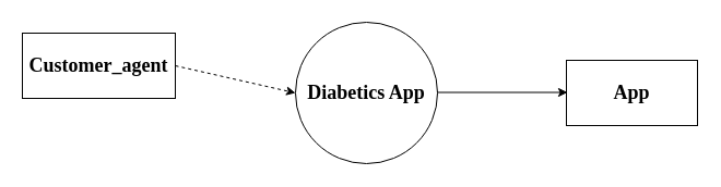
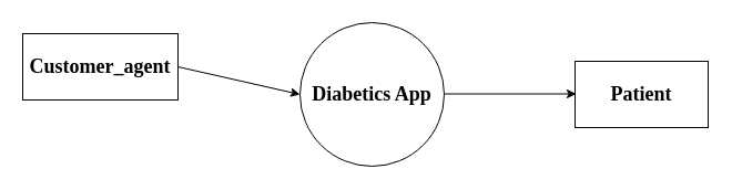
- <mxCell id="5" value="" style="endArrow=classic;html=1;rounded=0;exitX=1;exitY=0.5;exitDx=0;exitDy=0;entryX=0;entryY=0.5;entryDx=0;entryDy=0;dashed=1;" parent="1" source="2" target="6" edge="1"><mxGeometry width="50" height="50" relative="1" as="geometry"><mxPoint x="390" y="145" as="sourcePoint" /><mxPoint x="260" y="135" as="targetPoint" /></mxGeometry></mxCell>
+ <mxCell id="5" value="" style="endArrow=classic;html=1;rounded=0;exitX=1;exitY=0.5;exitDx=0;exitDy=0;entryX=0;entryY=0.5;entryDx=0;entryDy=0;" parent="1" source="2" target="6" edge="1"><mxGeometry width="50" height="50" relative="1" as="geometry"><mxPoint x="390" y="145" as="sourcePoint" /><mxPoint x="260" y="135" as="targetPoint" /></mxGeometry></mxCell>
- <mxCell id="3" value="&lt;font face=&quot;Times New Roman&quot; style=&quot;font-size: 18px;&quot;&gt;&lt;b&gt;App&lt;/b&gt;&lt;/font&gt;" style="rounded=0;whiteSpace=wrap;html=1;" parent="1" vertex="1"><mxGeometry x="518" y="55" width="120" height="60" as="geometry" /></mxCell>
+ <mxCell id="3" value="&lt;font face=&quot;Times New Roman&quot; style=&quot;font-size: 18px;&quot;&gt;&lt;b&gt;Patient&lt;/b&gt;&lt;/font&gt;" style="rounded=0;whiteSpace=wrap;html=1;" parent="1" vertex="1"><mxGeometry x="518" y="55" width="120" height="60" as="geometry" /></mxCell>
